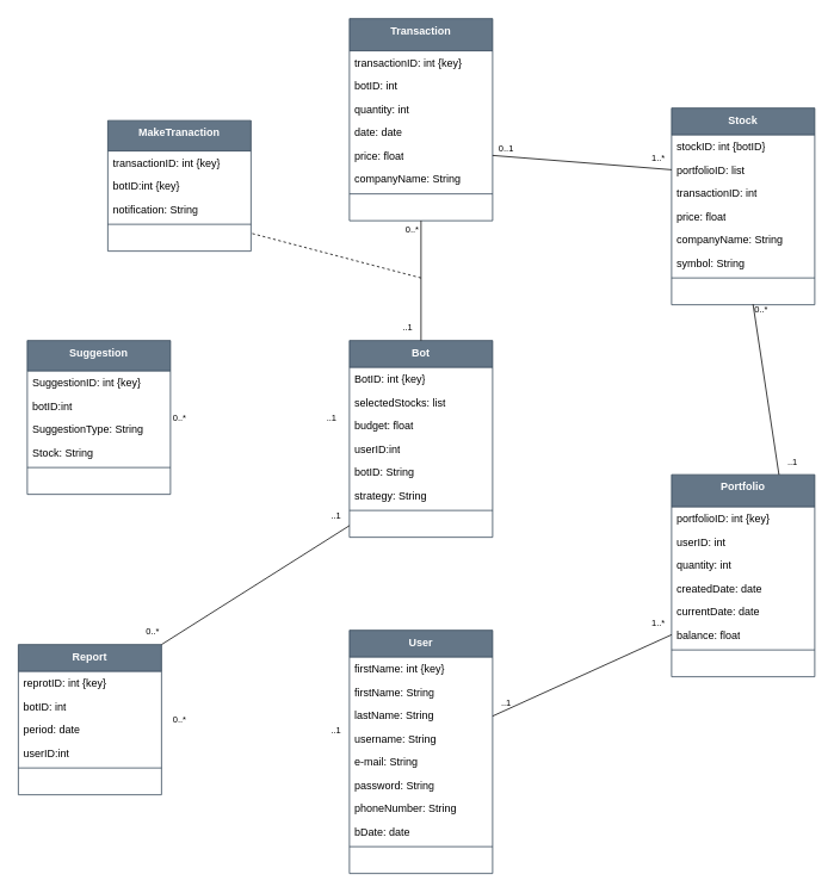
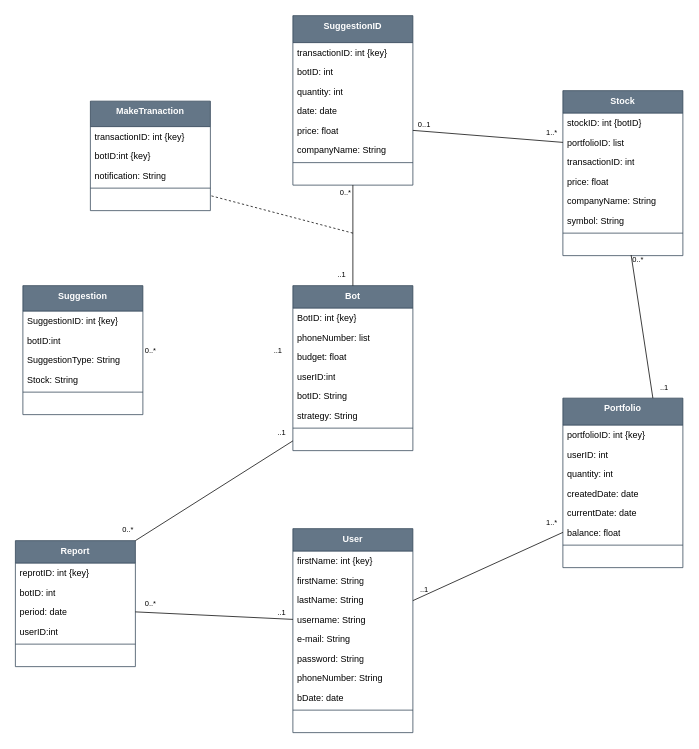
- <mxCell id="31" value="&lt;div&gt;Transaction&lt;br&gt;&lt;/div&gt;" style="swimlane;fontStyle=1;align=center;verticalAlign=top;childLayout=stackLayout;horizontal=1;startSize=36;horizontalStack=0;resizeParent=1;resizeParentMax=0;resizeLast=0;collapsible=1;marginBottom=0;whiteSpace=wrap;html=1;fillColor=#647687;strokeColor=#314354;fontColor=#ffffff;" parent="1" vertex="1"><mxGeometry x="390" y="20" width="160" height="226" as="geometry" /></mxCell>
+ <mxCell id="31" value="&lt;div&gt;SuggestionID&lt;br&gt;&lt;/div&gt;" style="swimlane;fontStyle=1;align=center;verticalAlign=top;childLayout=stackLayout;horizontal=1;startSize=36;horizontalStack=0;resizeParent=1;resizeParentMax=0;resizeLast=0;collapsible=1;marginBottom=0;whiteSpace=wrap;html=1;fillColor=#647687;strokeColor=#314354;fontColor=#ffffff;" parent="1" vertex="1"><mxGeometry x="390" y="20" width="160" height="226" as="geometry" /></mxCell>
- <mxCell id="49" value="selectedStocks: list" style="text;strokeColor=none;fillColor=none;align=left;verticalAlign=top;spacingLeft=4;spacingRight=4;overflow=hidden;rotatable=0;points=[[0,0.5],[1,0.5]];portConstraint=eastwest;whiteSpace=wrap;html=1;" parent="47" vertex="1"><mxGeometry y="56" width="160" height="26" as="geometry" /></mxCell>
+ <mxCell id="49" value="phoneNumber: list" style="text;strokeColor=none;fillColor=none;align=left;verticalAlign=top;spacingLeft=4;spacingRight=4;overflow=hidden;rotatable=0;points=[[0,0.5],[1,0.5]];portConstraint=eastwest;whiteSpace=wrap;html=1;" parent="47" vertex="1"><mxGeometry y="56" width="160" height="26" as="geometry" /></mxCell>
+ <mxCell id="68" value="" style="endArrow=none;html=1;rounded=0;exitX=1;exitY=0.5;exitDx=0;exitDy=0;entryX=0;entryY=0.5;entryDx=0;entryDy=0;endFill=0;" parent="1" source="59" target="6" edge="1"><mxGeometry width="50" height="50" relative="1" as="geometry"><mxPoint x="190" y="730" as="sourcePoint" /><mxPoint x="400" y="597" as="targetPoint" /></mxGeometry></mxCell>
